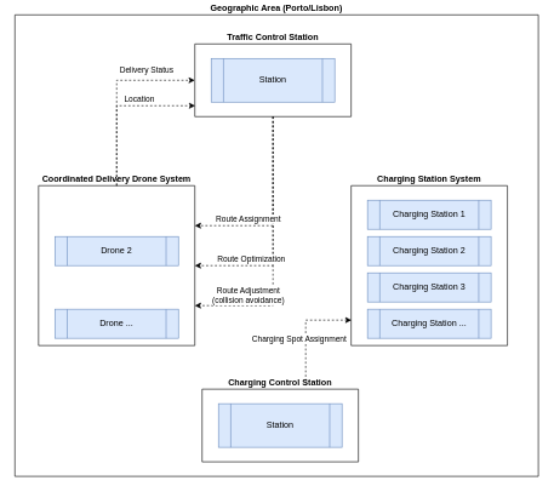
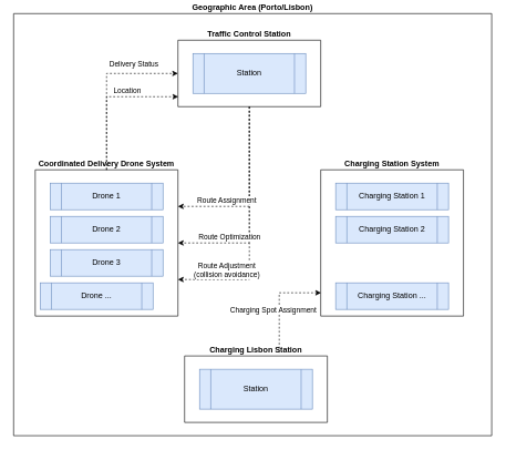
+ <mxCell id="16" value="Drone 1" style="shape=process;whiteSpace=wrap;html=1;backgroundOutline=1;fillColor=#dae8fc;strokeColor=#6c8ebf;" vertex="1" parent="15"><mxGeometry x="22.5" y="20" width="170" height="40" as="geometry" /></mxCell>
+ <mxCell id="18" value="Drone 3" style="shape=process;whiteSpace=wrap;html=1;backgroundOutline=1;fillColor=#dae8fc;strokeColor=#6c8ebf;" vertex="1" parent="15"><mxGeometry x="22.5" y="120" width="170" height="40" as="geometry" /></mxCell>
- <mxCell id="25" value="Charging Station 3" style="shape=process;whiteSpace=wrap;html=1;backgroundOutline=1;fillColor=#dae8fc;strokeColor=#6c8ebf;" vertex="1" parent="22"><mxGeometry x="22.5" y="120" width="170" height="40" as="geometry" /></mxCell>
- <mxCell id="19" value="Drone ..." style="shape=process;whiteSpace=wrap;html=1;backgroundOutline=1;fillColor=#dae8fc;strokeColor=#6c8ebf;" vertex="1" parent="15"><mxGeometry x="22.5" y="170" width="170" height="40" as="geometry" /></mxCell>
+ <mxCell id="19" value="Drone ..." style="shape=process;whiteSpace=wrap;html=1;backgroundOutline=1;fillColor=#dae8fc;strokeColor=#6c8ebf;" vertex="1" parent="15"><mxGeometry x="7.5" y="170" width="170" height="40" as="geometry" /></mxCell>
- <mxCell id="20" value="Charging Control Station" style="swimlane;startSize=0;spacingTop=-20;" vertex="1" parent="2"><mxGeometry x="257.5" y="515" width="215" height="100" as="geometry"><mxRectangle x="80" y="40" width="170" height="10" as="alternateBounds" /></mxGeometry></mxCell>
+ <mxCell id="20" value="Charging Lisbon Station" style="swimlane;startSize=0;spacingTop=-20;" vertex="1" parent="2"><mxGeometry x="257.5" y="515" width="215" height="100" as="geometry"><mxRectangle x="80" y="40" width="170" height="10" as="alternateBounds" /></mxGeometry></mxCell>
